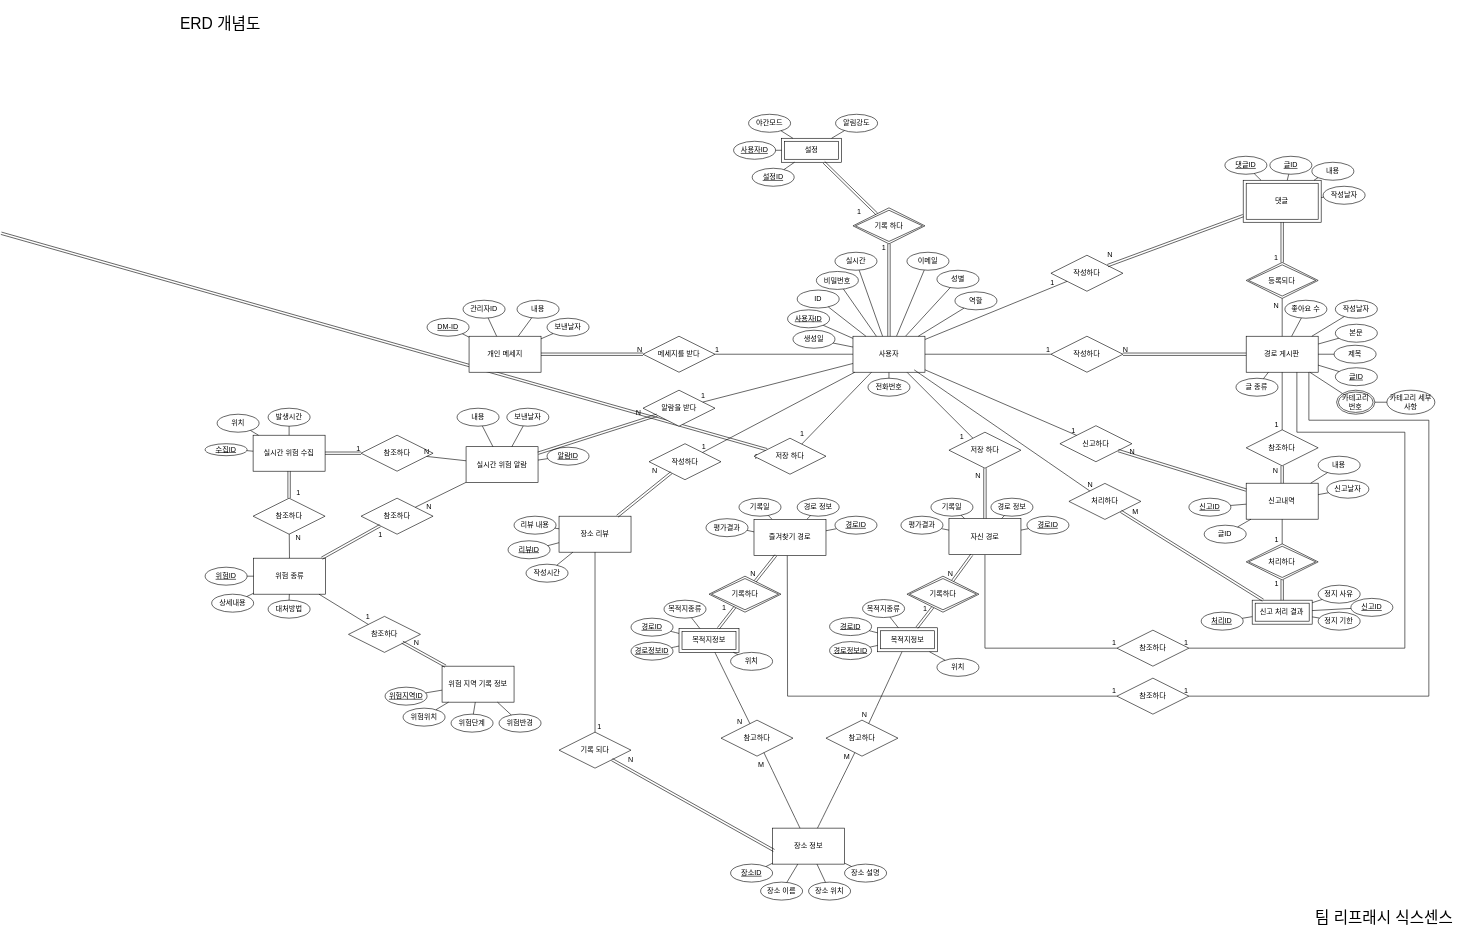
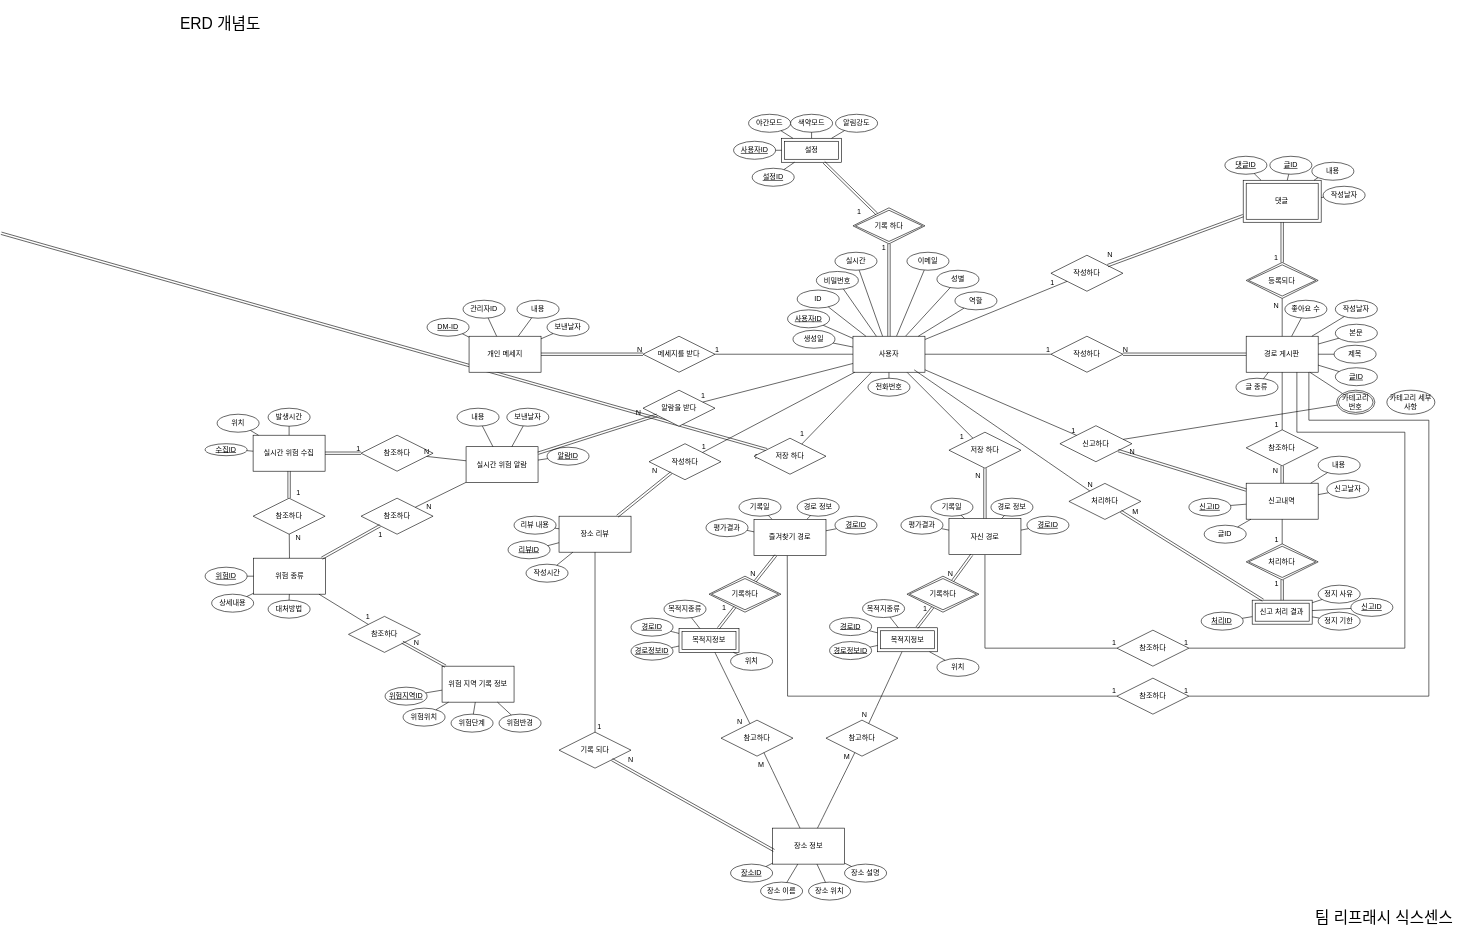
+ <mxCell id="220" value="색약모드" style="ellipse;whiteSpace=wrap;html=1;" vertex="1" parent="1"><mxGeometry x="1051" y="190" width="70" height="30" as="geometry" /></mxCell>
+ <mxCell id="226" value="" style="endArrow=none;html=1;rounded=0;" edge="1" parent="1" source="220" target="212"><mxGeometry relative="1" as="geometry"><mxPoint x="996" y="270" as="sourcePoint" /><mxPoint x="1096" y="280" as="targetPoint" /></mxGeometry></mxCell>
- <mxCell id="109" value="" style="endArrow=none;html=1;rounded=0;" edge="1" parent="1" source="110" target="108"><mxGeometry relative="1" as="geometry"><mxPoint x="2029.13" y="665" as="sourcePoint" /><mxPoint x="2115" y="620" as="targetPoint" /></mxGeometry></mxCell>
+ <mxCell id="109" value="" style="endArrow=none;html=1;rounded=0;" edge="1" parent="1" source="110" target="70"><mxGeometry relative="1" as="geometry"><mxPoint x="2029.13" y="665" as="sourcePoint" /><mxPoint x="2115" y="620" as="targetPoint" /></mxGeometry></mxCell>
